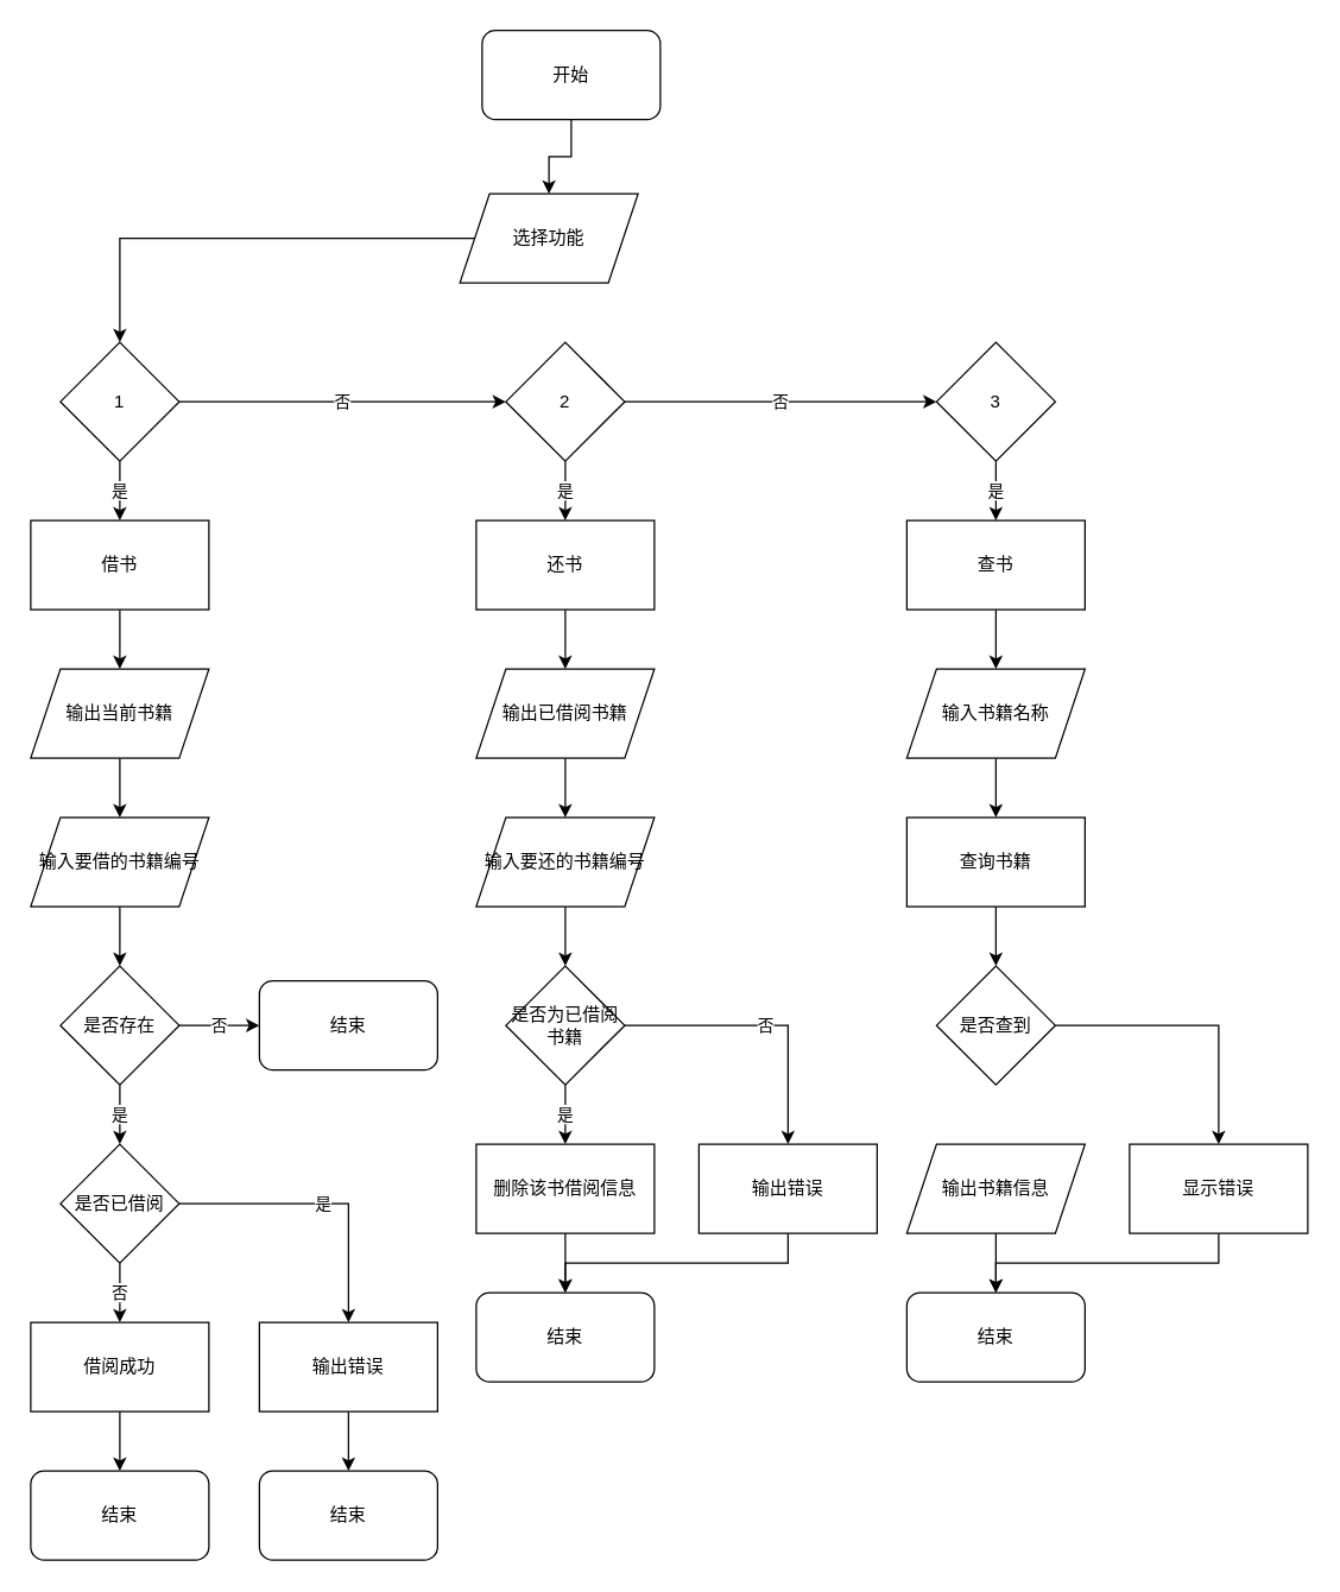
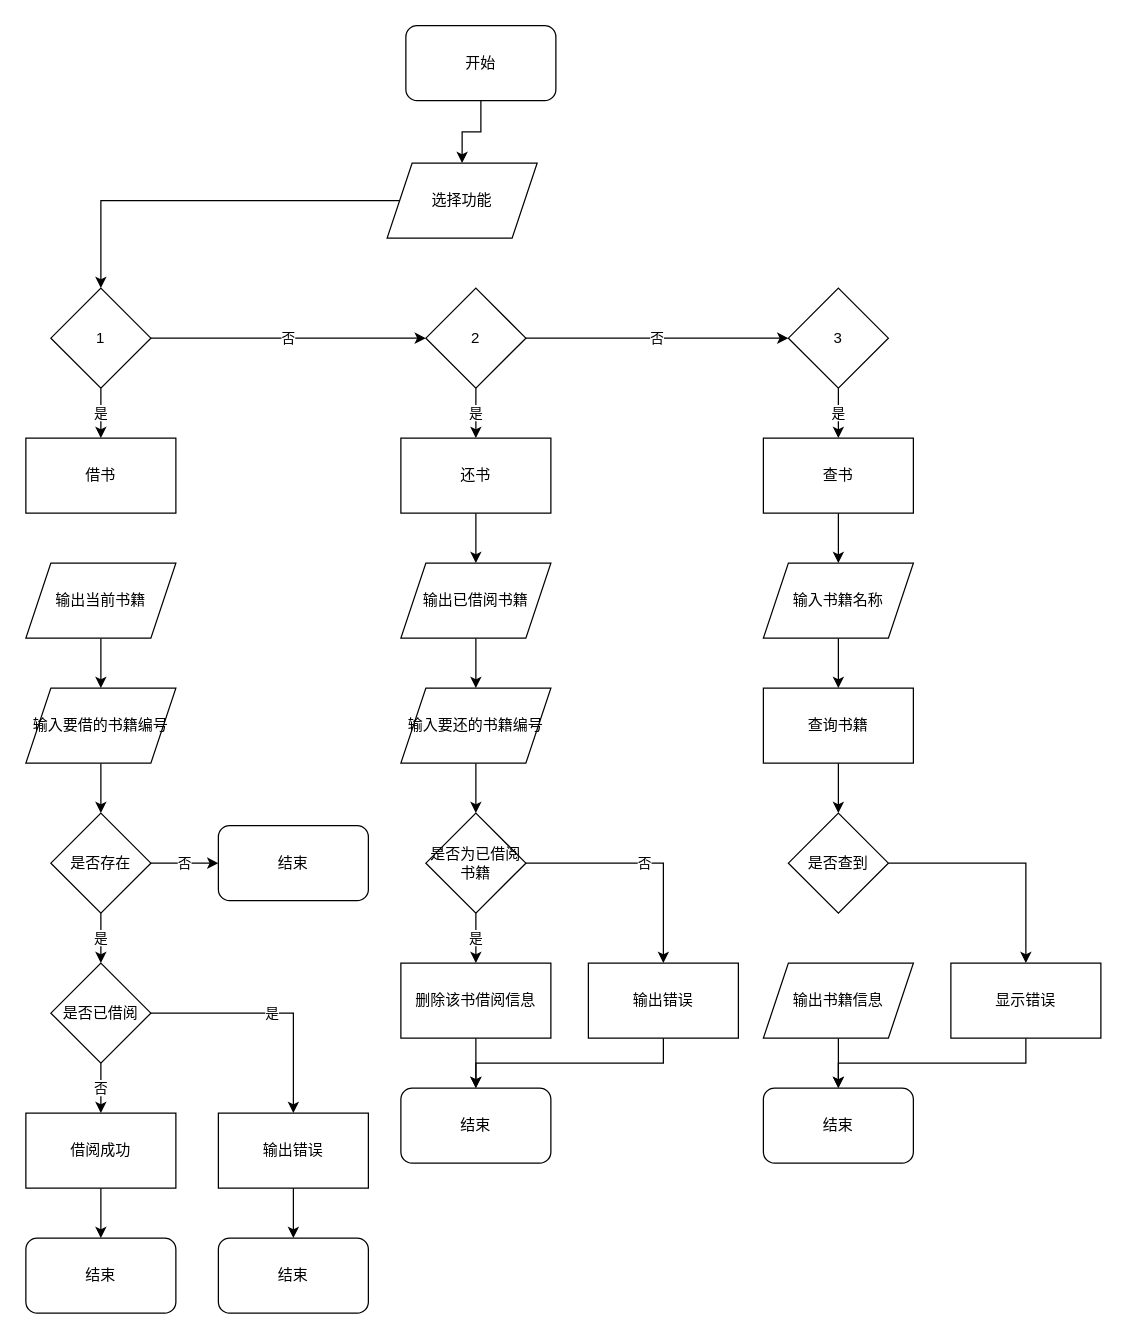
- <mxCell id="14" value="" style="edgeStyle=orthogonalEdgeStyle;rounded=0;orthogonalLoop=1;jettySize=auto;html=1;" edge="1" parent="1" source="15" target="21"><mxGeometry relative="1" as="geometry" /></mxCell>
